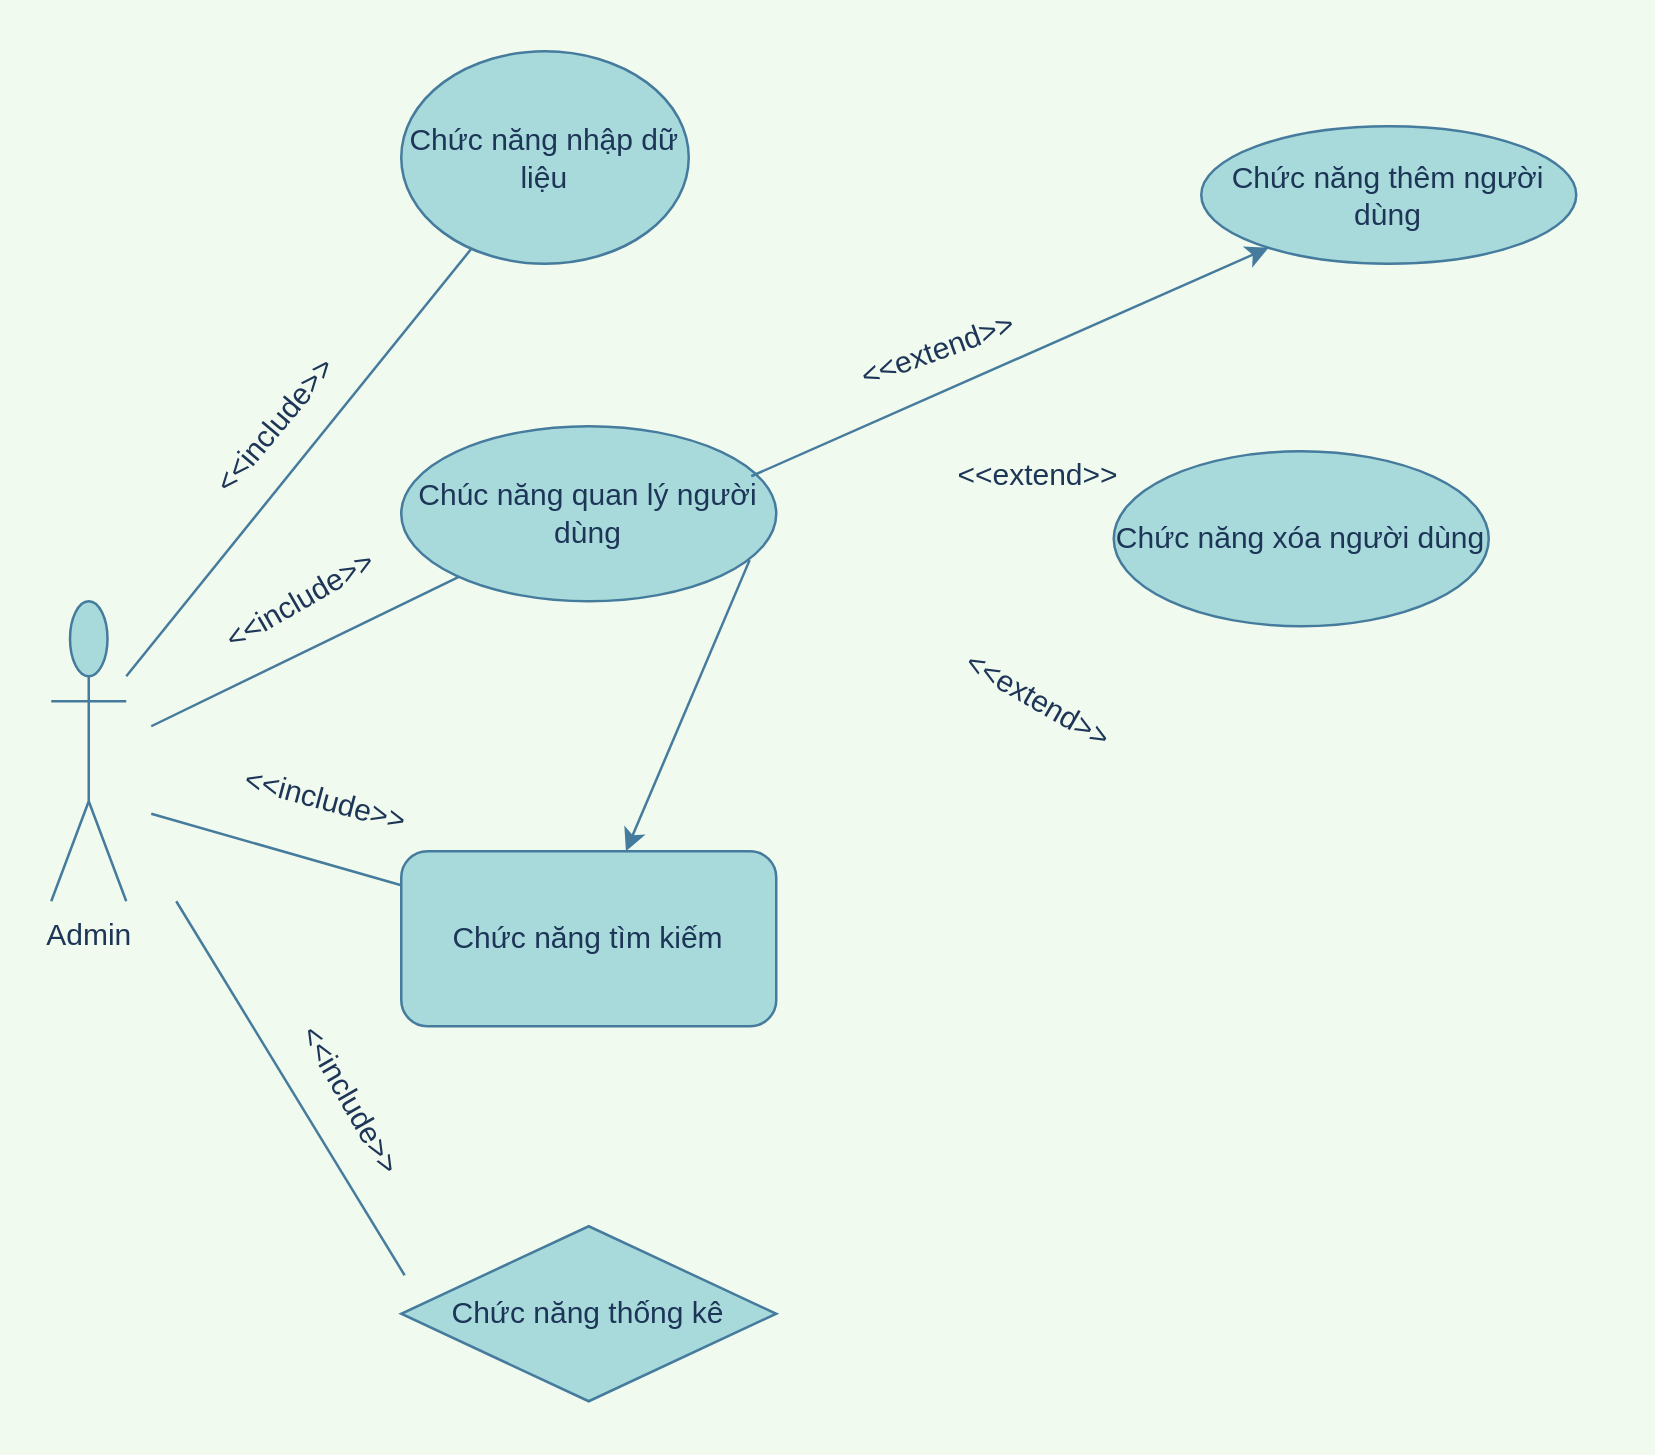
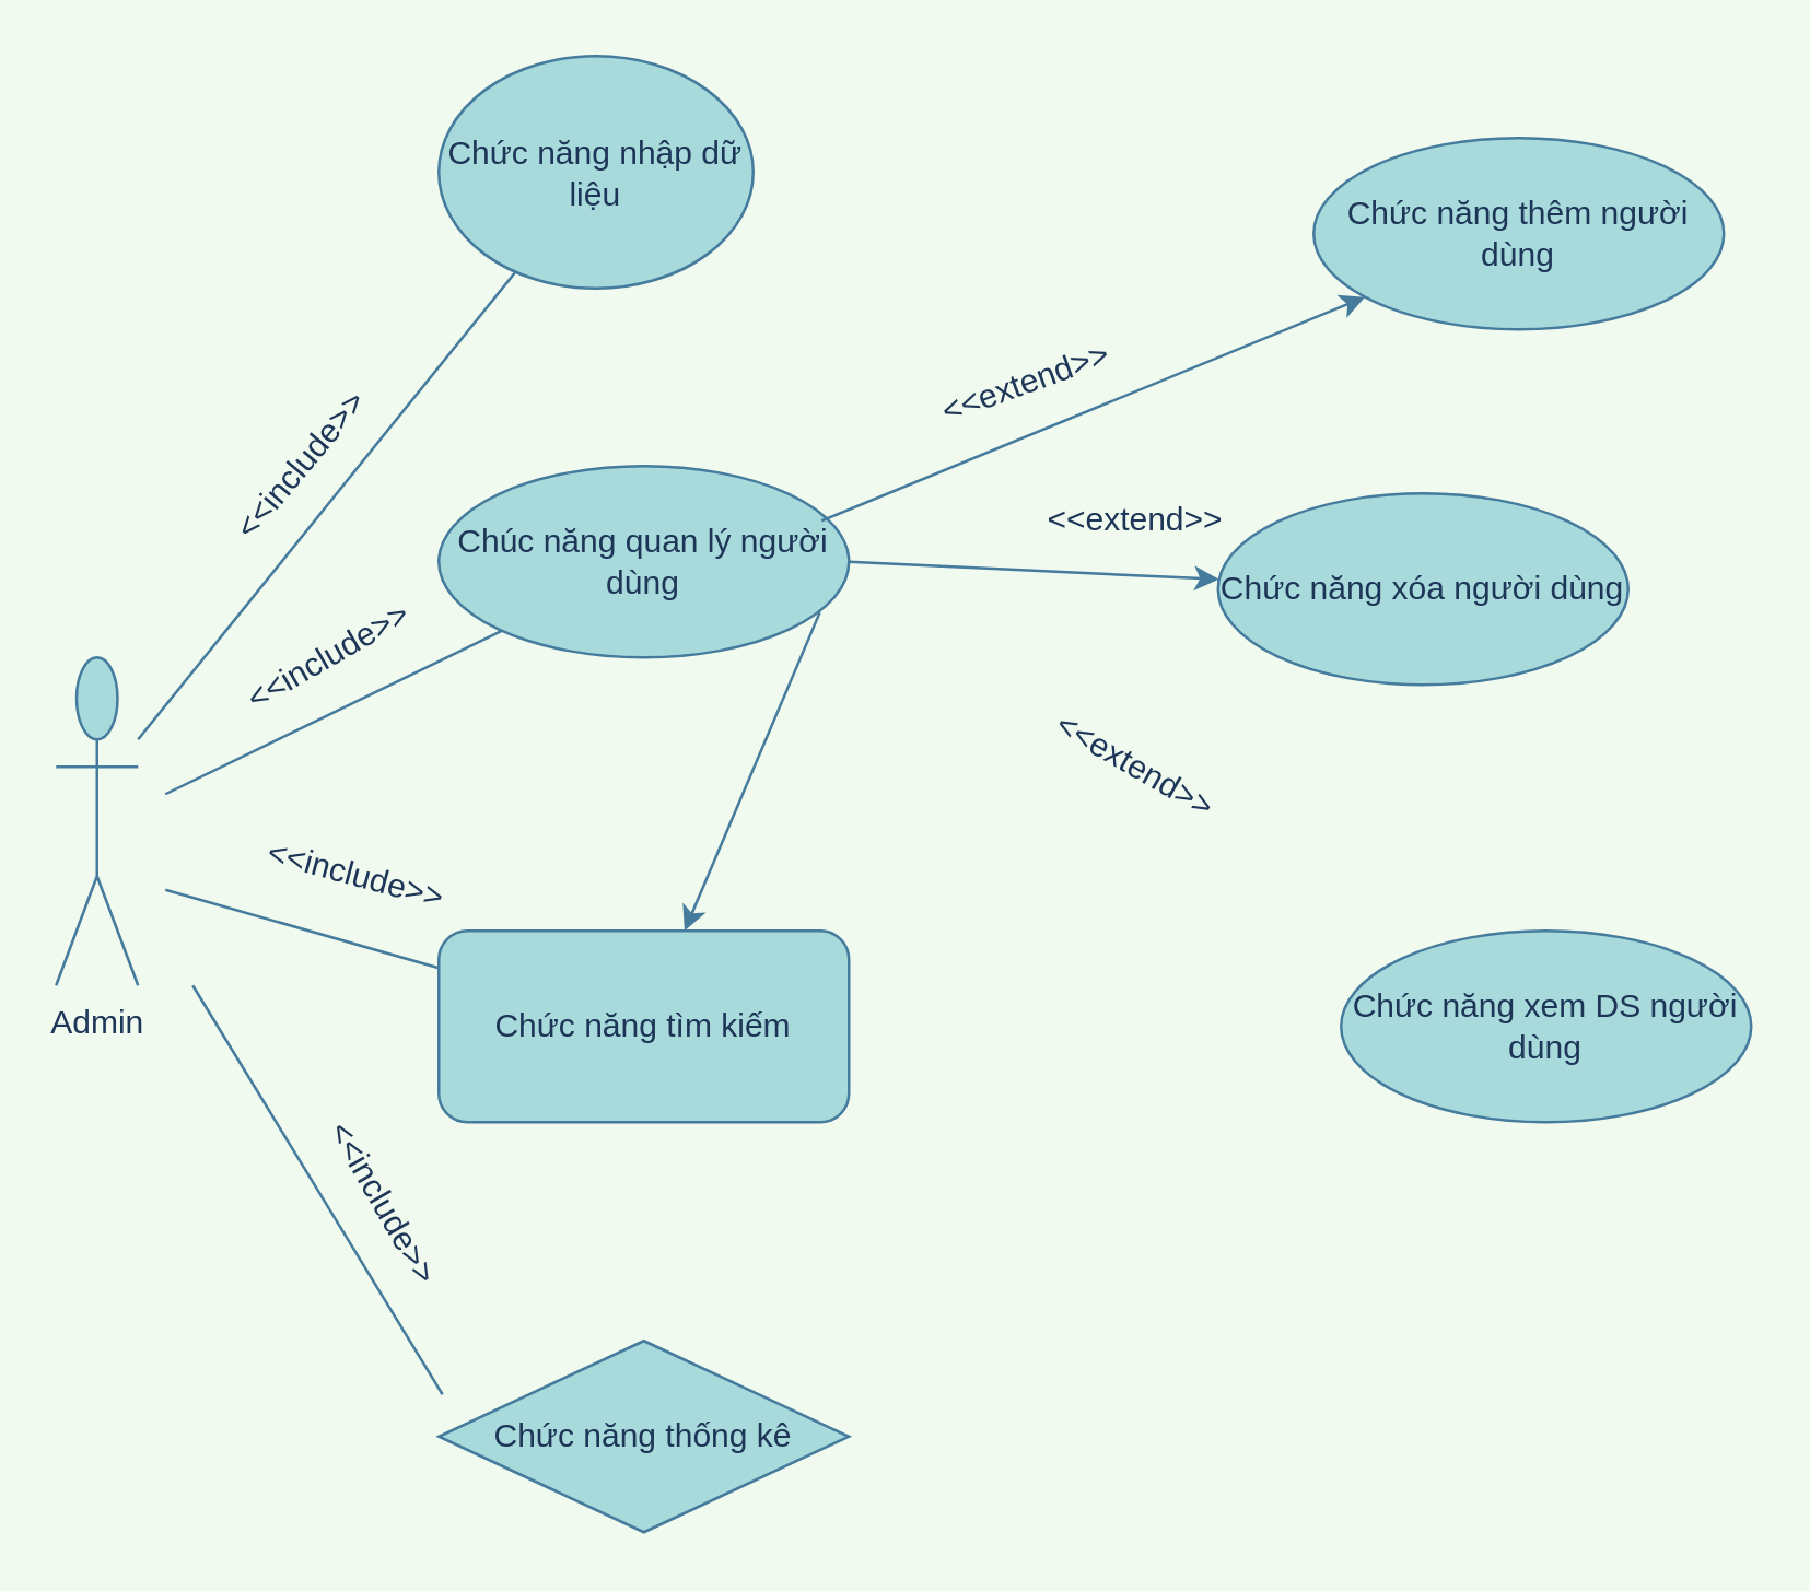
- <mxCell id="7" value="Chức năng thêm người dùng" style="ellipse;whiteSpace=wrap;html=1;fillColor=#A8DADC;strokeColor=#457B9D;fontColor=#1D3557;" parent="1" vertex="1"><mxGeometry x="480" y="50" width="150" height="55" as="geometry" /></mxCell>
+ <mxCell id="7" value="Chức năng thêm người dùng" style="ellipse;whiteSpace=wrap;html=1;fillColor=#A8DADC;strokeColor=#457B9D;fontColor=#1D3557;" parent="1" vertex="1"><mxGeometry x="480" y="50" width="150" height="70" as="geometry" /></mxCell>
+ <mxCell id="15" value="" style="endArrow=classic;html=1;exitX=1;exitY=0.5;exitDx=0;exitDy=0;strokeColor=#457B9D;fontColor=#1D3557;labelBackgroundColor=#F1FAEE;" parent="1" source="4" target="8" edge="1"><mxGeometry width="50" height="50" relative="1" as="geometry"><mxPoint x="340" y="250" as="sourcePoint" /><mxPoint x="390" y="200" as="targetPoint" /></mxGeometry></mxCell>
+ <mxCell id="9" value="Chức năng xem DS người dùng" style="ellipse;whiteSpace=wrap;html=1;fillColor=#A8DADC;strokeColor=#457B9D;fontColor=#1D3557;" parent="1" vertex="1"><mxGeometry x="490" y="340" width="150" height="70" as="geometry" /></mxCell>
